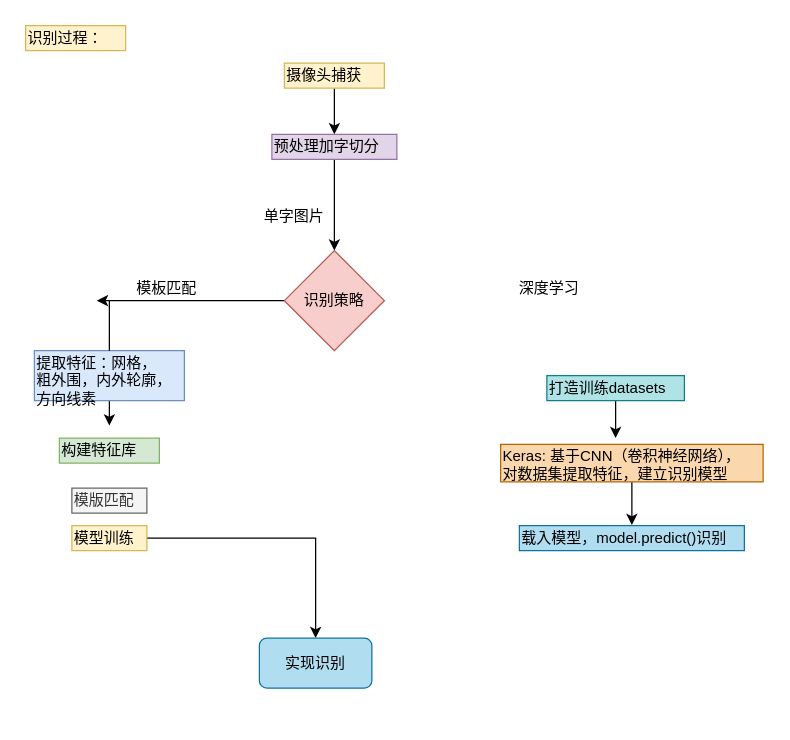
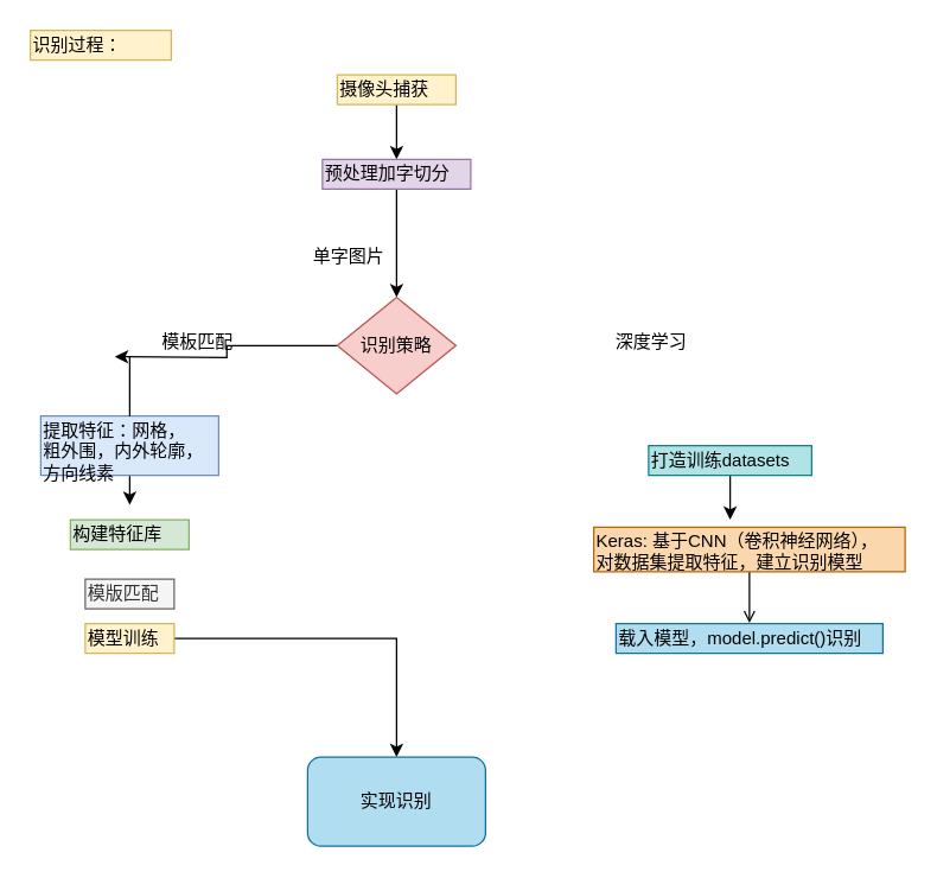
- <mxCell id="2" value="识别过程：" style="text;html=1;resizable=0;points=[];autosize=1;align=left;verticalAlign=top;spacingTop=-4;fillColor=#fff2cc;strokeColor=#d6b656;" vertex="1" parent="1"><mxGeometry x="20" y="20" width="80" height="20" as="geometry" /></mxCell>
+ <mxCell id="2" value="识别过程：" style="text;html=1;resizable=0;points=[];autosize=1;align=left;verticalAlign=top;spacingTop=-4;fillColor=#fff2cc;strokeColor=#d6b656;" vertex="1" parent="1"><mxGeometry x="20" y="20" width="95" height="20" as="geometry" /></mxCell>
- <mxCell id="9" value="识别策略&lt;br&gt;" style="rhombus;whiteSpace=wrap;html=1;fillColor=#f8cecc;strokeColor=#b85450;" vertex="1" parent="1"><mxGeometry x="227" y="200" width="80" height="80" as="geometry" /></mxCell>
+ <mxCell id="9" value="识别策略&lt;br&gt;" style="rhombus;whiteSpace=wrap;html=1;fillColor=#f8cecc;strokeColor=#b85450;" vertex="1" parent="1"><mxGeometry x="227" y="200" width="80" height="65" as="geometry" /></mxCell>
- <mxCell id="17" style="edgeStyle=orthogonalEdgeStyle;rounded=0;orthogonalLoop=1;jettySize=auto;html=1;entryX=0.5;entryY=-0.02;entryDx=0;entryDy=0;entryPerimeter=0;" edge="1" parent="1" source="18" target="21"><mxGeometry relative="1" as="geometry" /></mxCell>
+ <mxCell id="17" style="edgeStyle=orthogonalEdgeStyle;rounded=0;orthogonalLoop=1;jettySize=auto;html=1;entryX=0.5;entryY=-0.02;entryDx=0;entryDy=0;entryPerimeter=0;endArrow=open;" edge="1" parent="1" source="18" target="21"><mxGeometry relative="1" as="geometry" /></mxCell>
- <mxCell id="15" value="实现识别" style="rounded=1;whiteSpace=wrap;html=1;fillColor=#b1ddf0;strokeColor=#10739e;" vertex="1" parent="1"><mxGeometry x="207" y="510" width="90" height="40" as="geometry" /></mxCell>
+ <mxCell id="15" value="实现识别" style="rounded=1;whiteSpace=wrap;html=1;fillColor=#b1ddf0;strokeColor=#10739e;" vertex="1" parent="1"><mxGeometry x="207" y="510" width="120" height="60" as="geometry" /></mxCell>
